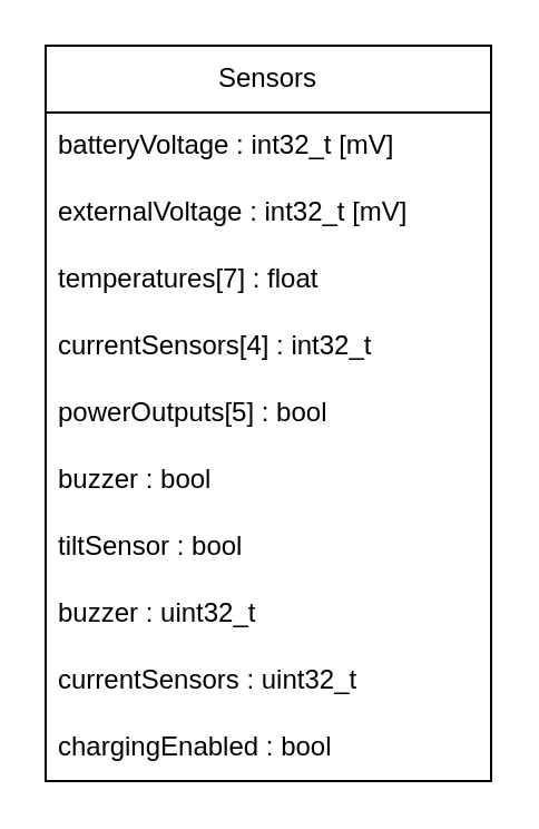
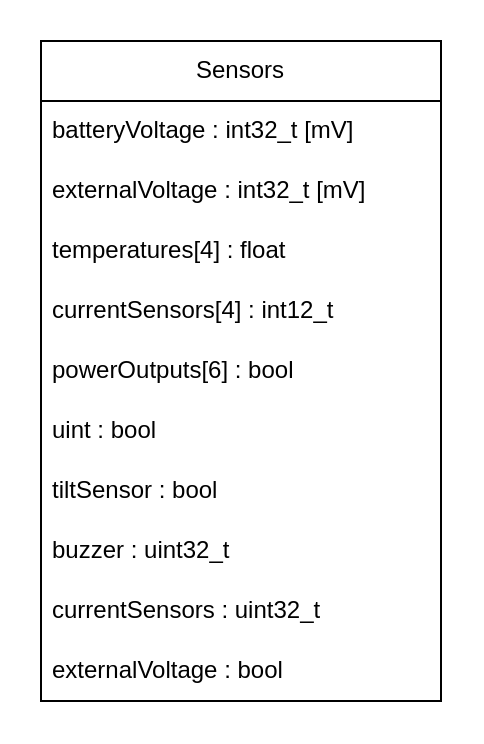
- <mxCell id="5" value="temperatures[7] : float" style="text;strokeColor=none;fillColor=none;align=left;verticalAlign=middle;spacingLeft=4;spacingRight=4;overflow=hidden;points=[[0,0.5],[1,0.5]];portConstraint=eastwest;rotatable=0;whiteSpace=wrap;html=1;" vertex="1" parent="2"><mxGeometry y="90" width="200" height="30" as="geometry" /></mxCell>
+ <mxCell id="5" value="temperatures[4] : float" style="text;strokeColor=none;fillColor=none;align=left;verticalAlign=middle;spacingLeft=4;spacingRight=4;overflow=hidden;points=[[0,0.5],[1,0.5]];portConstraint=eastwest;rotatable=0;whiteSpace=wrap;html=1;" vertex="1" parent="2"><mxGeometry y="90" width="200" height="30" as="geometry" /></mxCell>
- <mxCell id="6" value="currentSensors[4] : int32_t" style="text;strokeColor=none;fillColor=none;align=left;verticalAlign=middle;spacingLeft=4;spacingRight=4;overflow=hidden;points=[[0,0.5],[1,0.5]];portConstraint=eastwest;rotatable=0;whiteSpace=wrap;html=1;" vertex="1" parent="2"><mxGeometry y="120" width="200" height="30" as="geometry" /></mxCell>
+ <mxCell id="6" value="currentSensors[4] : int12_t" style="text;strokeColor=none;fillColor=none;align=left;verticalAlign=middle;spacingLeft=4;spacingRight=4;overflow=hidden;points=[[0,0.5],[1,0.5]];portConstraint=eastwest;rotatable=0;whiteSpace=wrap;html=1;" vertex="1" parent="2"><mxGeometry y="120" width="200" height="30" as="geometry" /></mxCell>
- <mxCell id="7" value="powerOutputs[5] : bool" style="text;strokeColor=none;fillColor=none;align=left;verticalAlign=middle;spacingLeft=4;spacingRight=4;overflow=hidden;points=[[0,0.5],[1,0.5]];portConstraint=eastwest;rotatable=0;whiteSpace=wrap;html=1;" vertex="1" parent="2"><mxGeometry y="150" width="200" height="30" as="geometry" /></mxCell>
+ <mxCell id="7" value="powerOutputs[6] : bool" style="text;strokeColor=none;fillColor=none;align=left;verticalAlign=middle;spacingLeft=4;spacingRight=4;overflow=hidden;points=[[0,0.5],[1,0.5]];portConstraint=eastwest;rotatable=0;whiteSpace=wrap;html=1;" vertex="1" parent="2"><mxGeometry y="150" width="200" height="30" as="geometry" /></mxCell>
- <mxCell id="8" value="buzzer : bool" style="text;strokeColor=none;fillColor=none;align=left;verticalAlign=middle;spacingLeft=4;spacingRight=4;overflow=hidden;points=[[0,0.5],[1,0.5]];portConstraint=eastwest;rotatable=0;whiteSpace=wrap;html=1;" vertex="1" parent="2"><mxGeometry y="180" width="200" height="30" as="geometry" /></mxCell>
+ <mxCell id="8" value="uint : bool" style="text;strokeColor=none;fillColor=none;align=left;verticalAlign=middle;spacingLeft=4;spacingRight=4;overflow=hidden;points=[[0,0.5],[1,0.5]];portConstraint=eastwest;rotatable=0;whiteSpace=wrap;html=1;" vertex="1" parent="2"><mxGeometry y="180" width="200" height="30" as="geometry" /></mxCell>
- <mxCell id="12" value="chargingEnabled : bool" style="text;strokeColor=none;fillColor=none;align=left;verticalAlign=middle;spacingLeft=4;spacingRight=4;overflow=hidden;points=[[0,0.5],[1,0.5]];portConstraint=eastwest;rotatable=0;whiteSpace=wrap;html=1;" vertex="1" parent="2"><mxGeometry y="300" width="200" height="30" as="geometry" /></mxCell>
+ <mxCell id="12" value="externalVoltage : bool" style="text;strokeColor=none;fillColor=none;align=left;verticalAlign=middle;spacingLeft=4;spacingRight=4;overflow=hidden;points=[[0,0.5],[1,0.5]];portConstraint=eastwest;rotatable=0;whiteSpace=wrap;html=1;" vertex="1" parent="2"><mxGeometry y="300" width="200" height="30" as="geometry" /></mxCell>
